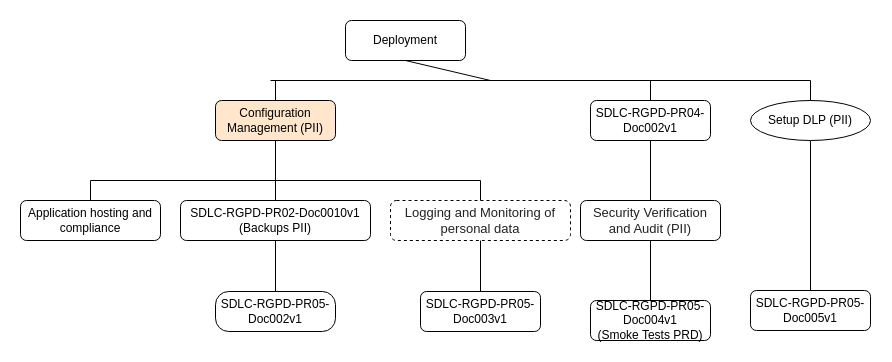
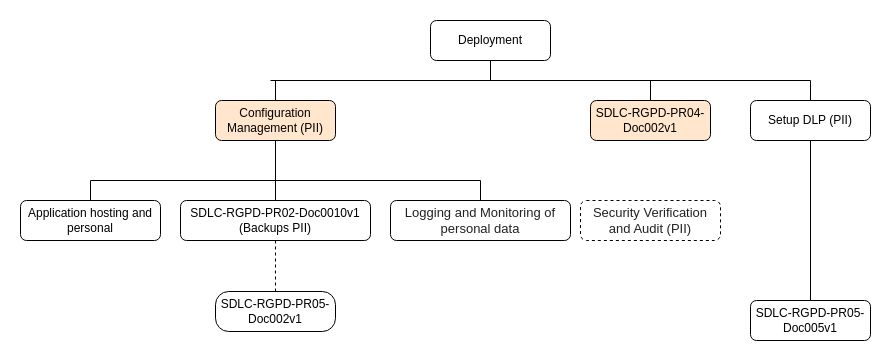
- <mxCell id="2" value="Deployment" style="rounded=1;whiteSpace=wrap;html=1;fontSize=12;glass=0;strokeWidth=1;shadow=0;" parent="1" vertex="1"><mxGeometry x="345" y="20" width="120" height="40" as="geometry" /></mxCell>
+ <mxCell id="2" value="Deployment" style="rounded=1;whiteSpace=wrap;html=1;fontSize=12;glass=0;strokeWidth=1;shadow=0;" parent="1" vertex="1"><mxGeometry x="430" y="20" width="120" height="40" as="geometry" /></mxCell>
- <mxCell id="5" value="SDLC-RGPD-PR04-Doc002v1" style="rounded=1;whiteSpace=wrap;html=1;fontSize=12;glass=0;strokeWidth=1;shadow=0;" parent="1" vertex="1"><mxGeometry x="590" y="100" width="120" height="40" as="geometry" /></mxCell>
+ <mxCell id="5" value="SDLC-RGPD-PR04-Doc002v1" style="rounded=1;whiteSpace=wrap;html=1;fontSize=12;glass=0;strokeWidth=1;shadow=0;fillColor=#ffe6cc;" parent="1" vertex="1"><mxGeometry x="590" y="100" width="120" height="40" as="geometry" /></mxCell>
- <mxCell id="22" value="Setup DLP (PII)" style="ellipse;whiteSpace=wrap;html=1;fontSize=12;glass=0;strokeWidth=1;shadow=0;" parent="1" vertex="1"><mxGeometry x="750" y="100" width="120" height="40" as="geometry" /></mxCell>
+ <mxCell id="22" value="Setup DLP (PII)" style="rounded=1;whiteSpace=wrap;html=1;fontSize=12;glass=0;strokeWidth=1;shadow=0;" parent="1" vertex="1"><mxGeometry x="750" y="100" width="120" height="40" as="geometry" /></mxCell>
- <mxCell id="7" value="" style="endArrow=none;html=1;exitX=0.5;exitY=0;exitDx=0;exitDy=0;" parent="1" source="6" target="5" edge="1"><mxGeometry width="50" height="50" relative="1" as="geometry"><mxPoint x="420" y="279" as="sourcePoint" /><mxPoint x="411" y="306" as="targetPoint" /></mxGeometry></mxCell>
- <mxCell id="14" value="&lt;div&gt;Application hosting and compliance&lt;/div&gt;" style="rounded=1;whiteSpace=wrap;html=1;fontSize=12;glass=0;strokeWidth=1;shadow=0;" parent="1" vertex="1"><mxGeometry x="20" y="200" width="140" height="40" as="geometry" /></mxCell>
+ <mxCell id="14" value="&lt;div&gt;Application hosting and personal&lt;/div&gt;" style="rounded=1;whiteSpace=wrap;html=1;fontSize=12;glass=0;strokeWidth=1;shadow=0;" parent="1" vertex="1"><mxGeometry x="20" y="200" width="140" height="40" as="geometry" /></mxCell>
- <mxCell id="8" value="&lt;div&gt;&lt;font color=&quot;#222222&quot; face=&quot;arial, helvetica, sans-serif&quot; size=&quot;2&quot;&gt;Logging and Monitoring of personal data&lt;/font&gt;&lt;/div&gt;" style="rounded=1;whiteSpace=wrap;html=1;fontSize=12;glass=0;strokeWidth=1;shadow=0;dashed=1;" parent="1" vertex="1"><mxGeometry x="390" y="200" width="180" height="40" as="geometry" /></mxCell>
+ <mxCell id="8" value="&lt;div&gt;&lt;font color=&quot;#222222&quot; face=&quot;arial, helvetica, sans-serif&quot; size=&quot;2&quot;&gt;Logging and Monitoring of personal data&lt;/font&gt;&lt;/div&gt;" style="rounded=1;whiteSpace=wrap;html=1;fontSize=12;glass=0;strokeWidth=1;shadow=0;" parent="1" vertex="1"><mxGeometry x="390" y="200" width="180" height="40" as="geometry" /></mxCell>
- <mxCell id="6" value="&lt;div&gt;&lt;font color=&quot;#222222&quot; face=&quot;arial, helvetica, sans-serif&quot; size=&quot;2&quot;&gt;Security Verification and Audit (PII)&lt;/font&gt;&lt;/div&gt;" style="rounded=1;whiteSpace=wrap;html=1;fontSize=12;glass=0;strokeWidth=1;shadow=0;" parent="1" vertex="1"><mxGeometry x="580" y="200" width="140" height="40" as="geometry" /></mxCell>
+ <mxCell id="6" value="&lt;div&gt;&lt;font color=&quot;#222222&quot; face=&quot;arial, helvetica, sans-serif&quot; size=&quot;2&quot;&gt;Security Verification and Audit (PII)&lt;/font&gt;&lt;/div&gt;" style="rounded=1;whiteSpace=wrap;html=1;fontSize=12;glass=0;strokeWidth=1;shadow=0;dashed=1;" parent="1" vertex="1"><mxGeometry x="580" y="200" width="140" height="40" as="geometry" /></mxCell>
- <mxCell id="10" value="" style="endArrow=none;html=1;entryX=0.5;entryY=0;entryDx=0;entryDy=0;exitX=0.5;exitY=1;exitDx=0;exitDy=0;" parent="1" source="8" target="9" edge="1"><mxGeometry width="50" height="50" relative="1" as="geometry"><mxPoint x="698" y="311" as="sourcePoint" /><mxPoint x="898" y="321" as="targetPoint" /></mxGeometry></mxCell>
- <mxCell id="18" value="" style="endArrow=none;html=1;exitX=0.5;exitY=0;exitDx=0;exitDy=0;entryX=0.5;entryY=1;entryDx=0;entryDy=0;" parent="1" source="4" target="12" edge="1"><mxGeometry width="50" height="50" relative="1" as="geometry"><mxPoint x="568" y="311" as="sourcePoint" /><mxPoint x="558" y="466" as="targetPoint" /></mxGeometry></mxCell>
+ <mxCell id="18" value="" style="endArrow=none;html=1;exitX=0.5;exitY=0;exitDx=0;exitDy=0;entryX=0.5;entryY=1;entryDx=0;entryDy=0;dashed=1;" parent="1" source="4" target="12" edge="1"><mxGeometry width="50" height="50" relative="1" as="geometry"><mxPoint x="568" y="311" as="sourcePoint" /><mxPoint x="558" y="466" as="targetPoint" /></mxGeometry></mxCell>
- <mxCell id="20" value="" style="endArrow=none;html=1;exitX=0.5;exitY=0;exitDx=0;exitDy=0;entryX=0.5;entryY=1;entryDx=0;entryDy=0;" parent="1" source="19" target="6" edge="1"><mxGeometry width="50" height="50" relative="1" as="geometry"><mxPoint x="500" y="510" as="sourcePoint" /><mxPoint x="650" y="250" as="targetPoint" /></mxGeometry></mxCell>
- <mxCell id="16" value="SDLC-RGPD-PR05-Doc005v1" style="rounded=1;whiteSpace=wrap;html=1;fontSize=12;glass=0;strokeWidth=1;shadow=0;" parent="1" vertex="1"><mxGeometry x="750" y="290" width="120" height="40" as="geometry" /></mxCell>
+ <mxCell id="16" value="SDLC-RGPD-PR05-Doc005v1" style="rounded=1;whiteSpace=wrap;html=1;fontSize=12;glass=0;strokeWidth=1;shadow=0;" parent="1" vertex="1"><mxGeometry x="750" y="300" width="120" height="40" as="geometry" /></mxCell>
- <mxCell id="9" value="SDLC-RGPD-PR05-Doc003v1" style="rounded=1;whiteSpace=wrap;html=1;fontSize=12;glass=0;strokeWidth=1;shadow=0;" parent="1" vertex="1"><mxGeometry x="420" y="291" width="120" height="40" as="geometry" /></mxCell>
- <mxCell id="19" value="SDLC-RGPD-PR05-Doc004v1&lt;br&gt;(Smoke Tests PRD)" style="rounded=1;whiteSpace=wrap;html=1;fontSize=12;glass=0;strokeWidth=1;shadow=0;" parent="1" vertex="1"><mxGeometry x="590" y="300" width="120" height="40" as="geometry" /></mxCell>
